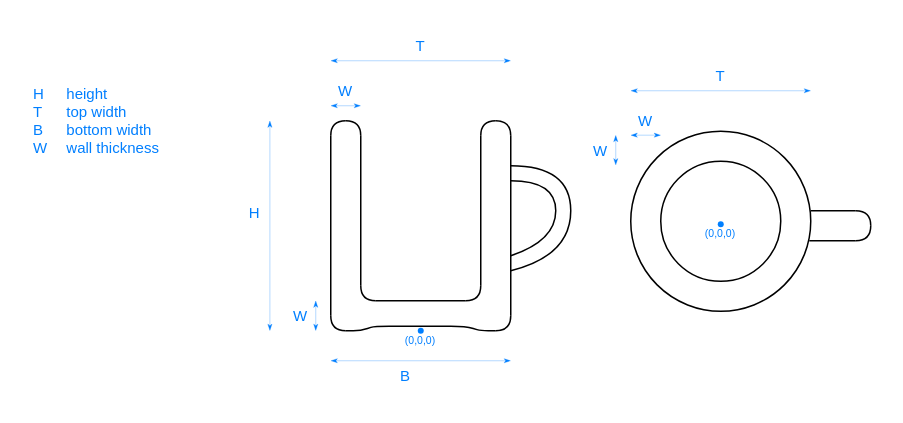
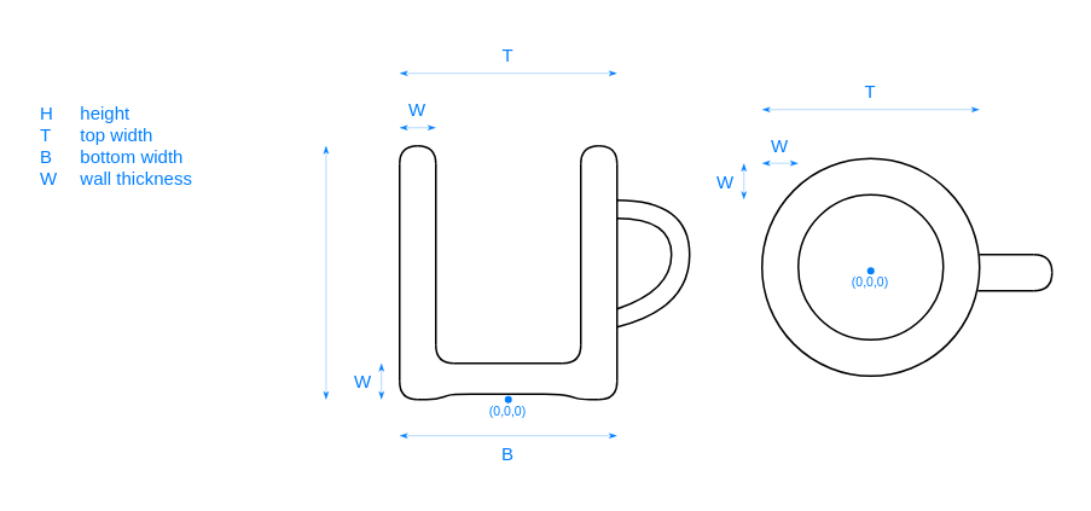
- <mxCell id="20" value="H" style="text;html=1;align=center;verticalAlign=middle;whiteSpace=wrap;rounded=0;fontSize=10;fontColor=#007FFF;allowArrows=0;connectable=0;" parent="1" vertex="1"><mxGeometry x="160" y="131" width="19.43" height="20" as="geometry" /></mxCell>
- <mxCell id="21" value="B" style="text;html=1;align=center;verticalAlign=middle;whiteSpace=wrap;rounded=0;fontSize=10;fontColor=#007FFF;allowArrows=0;connectable=0;" parent="1" vertex="1"><mxGeometry x="260" y="240" width="20" height="20" as="geometry" /></mxCell>
+ <mxCell id="21" value="B" style="text;html=1;align=center;verticalAlign=middle;whiteSpace=wrap;rounded=0;fontSize=10;fontColor=#007FFF;allowArrows=0;connectable=0;" parent="1" vertex="1"><mxGeometry x="270" y="240" width="20" height="20" as="geometry" /></mxCell>
